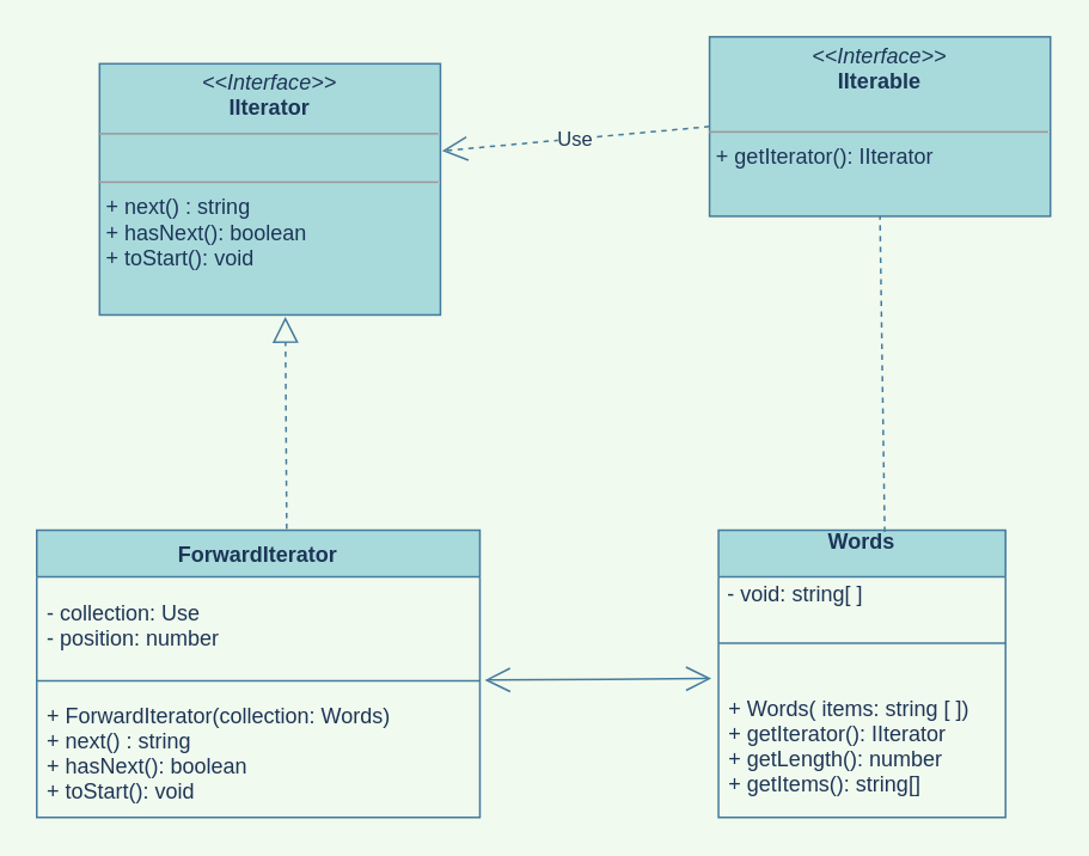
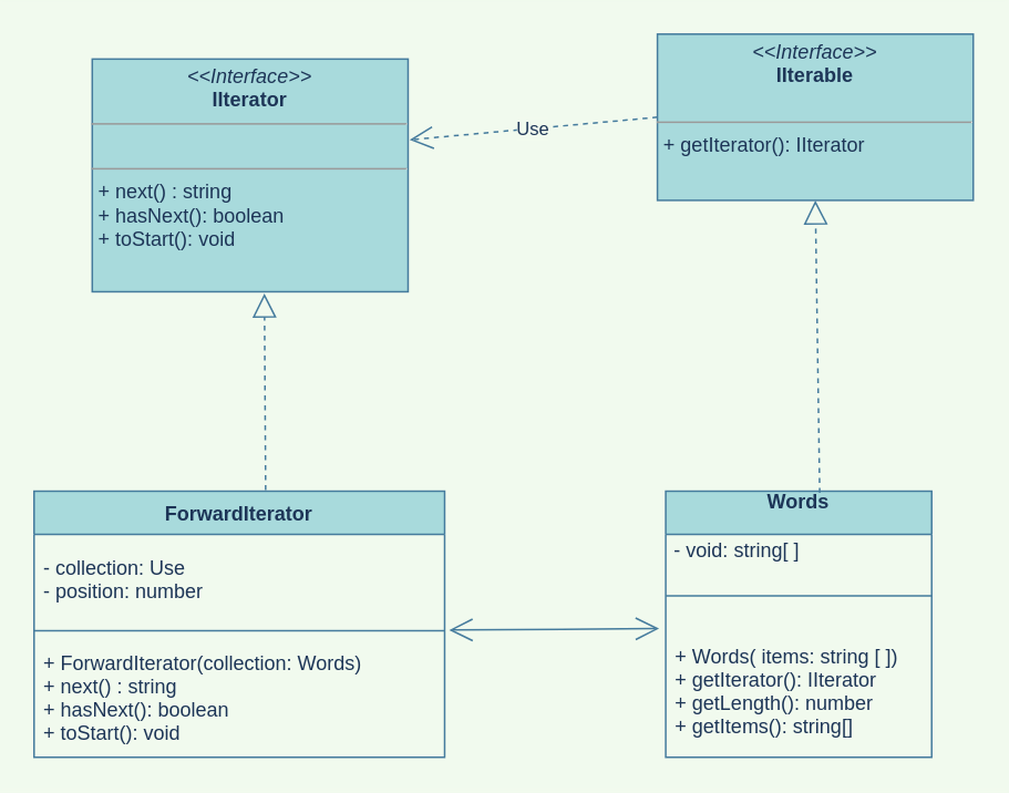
- <mxCell id="13" value="" style="endArrow=none;dashed=1;endFill=0;endSize=12;html=1;exitX=0.579;exitY=0.006;exitDx=0;exitDy=0;exitPerimeter=0;entryX=0.5;entryY=1;entryDx=0;entryDy=0;labelBackgroundColor=#F1FAEE;strokeColor=#457B9D;fontColor=#1D3557;" edge="1" parent="1" source="4" target="2"><mxGeometry width="160" relative="1" as="geometry"><mxPoint x="255" y="235" as="sourcePoint" /><mxPoint x="415" y="235" as="targetPoint" /></mxGeometry></mxCell>
+ <mxCell id="13" value="" style="endArrow=block;dashed=1;endFill=0;endSize=12;html=1;exitX=0.579;exitY=0.006;exitDx=0;exitDy=0;exitPerimeter=0;entryX=0.5;entryY=1;entryDx=0;entryDy=0;labelBackgroundColor=#F1FAEE;strokeColor=#457B9D;fontColor=#1D3557;" edge="1" parent="1" source="4" target="2"><mxGeometry width="160" relative="1" as="geometry"><mxPoint x="255" y="235" as="sourcePoint" /><mxPoint x="415" y="235" as="targetPoint" /></mxGeometry></mxCell>
